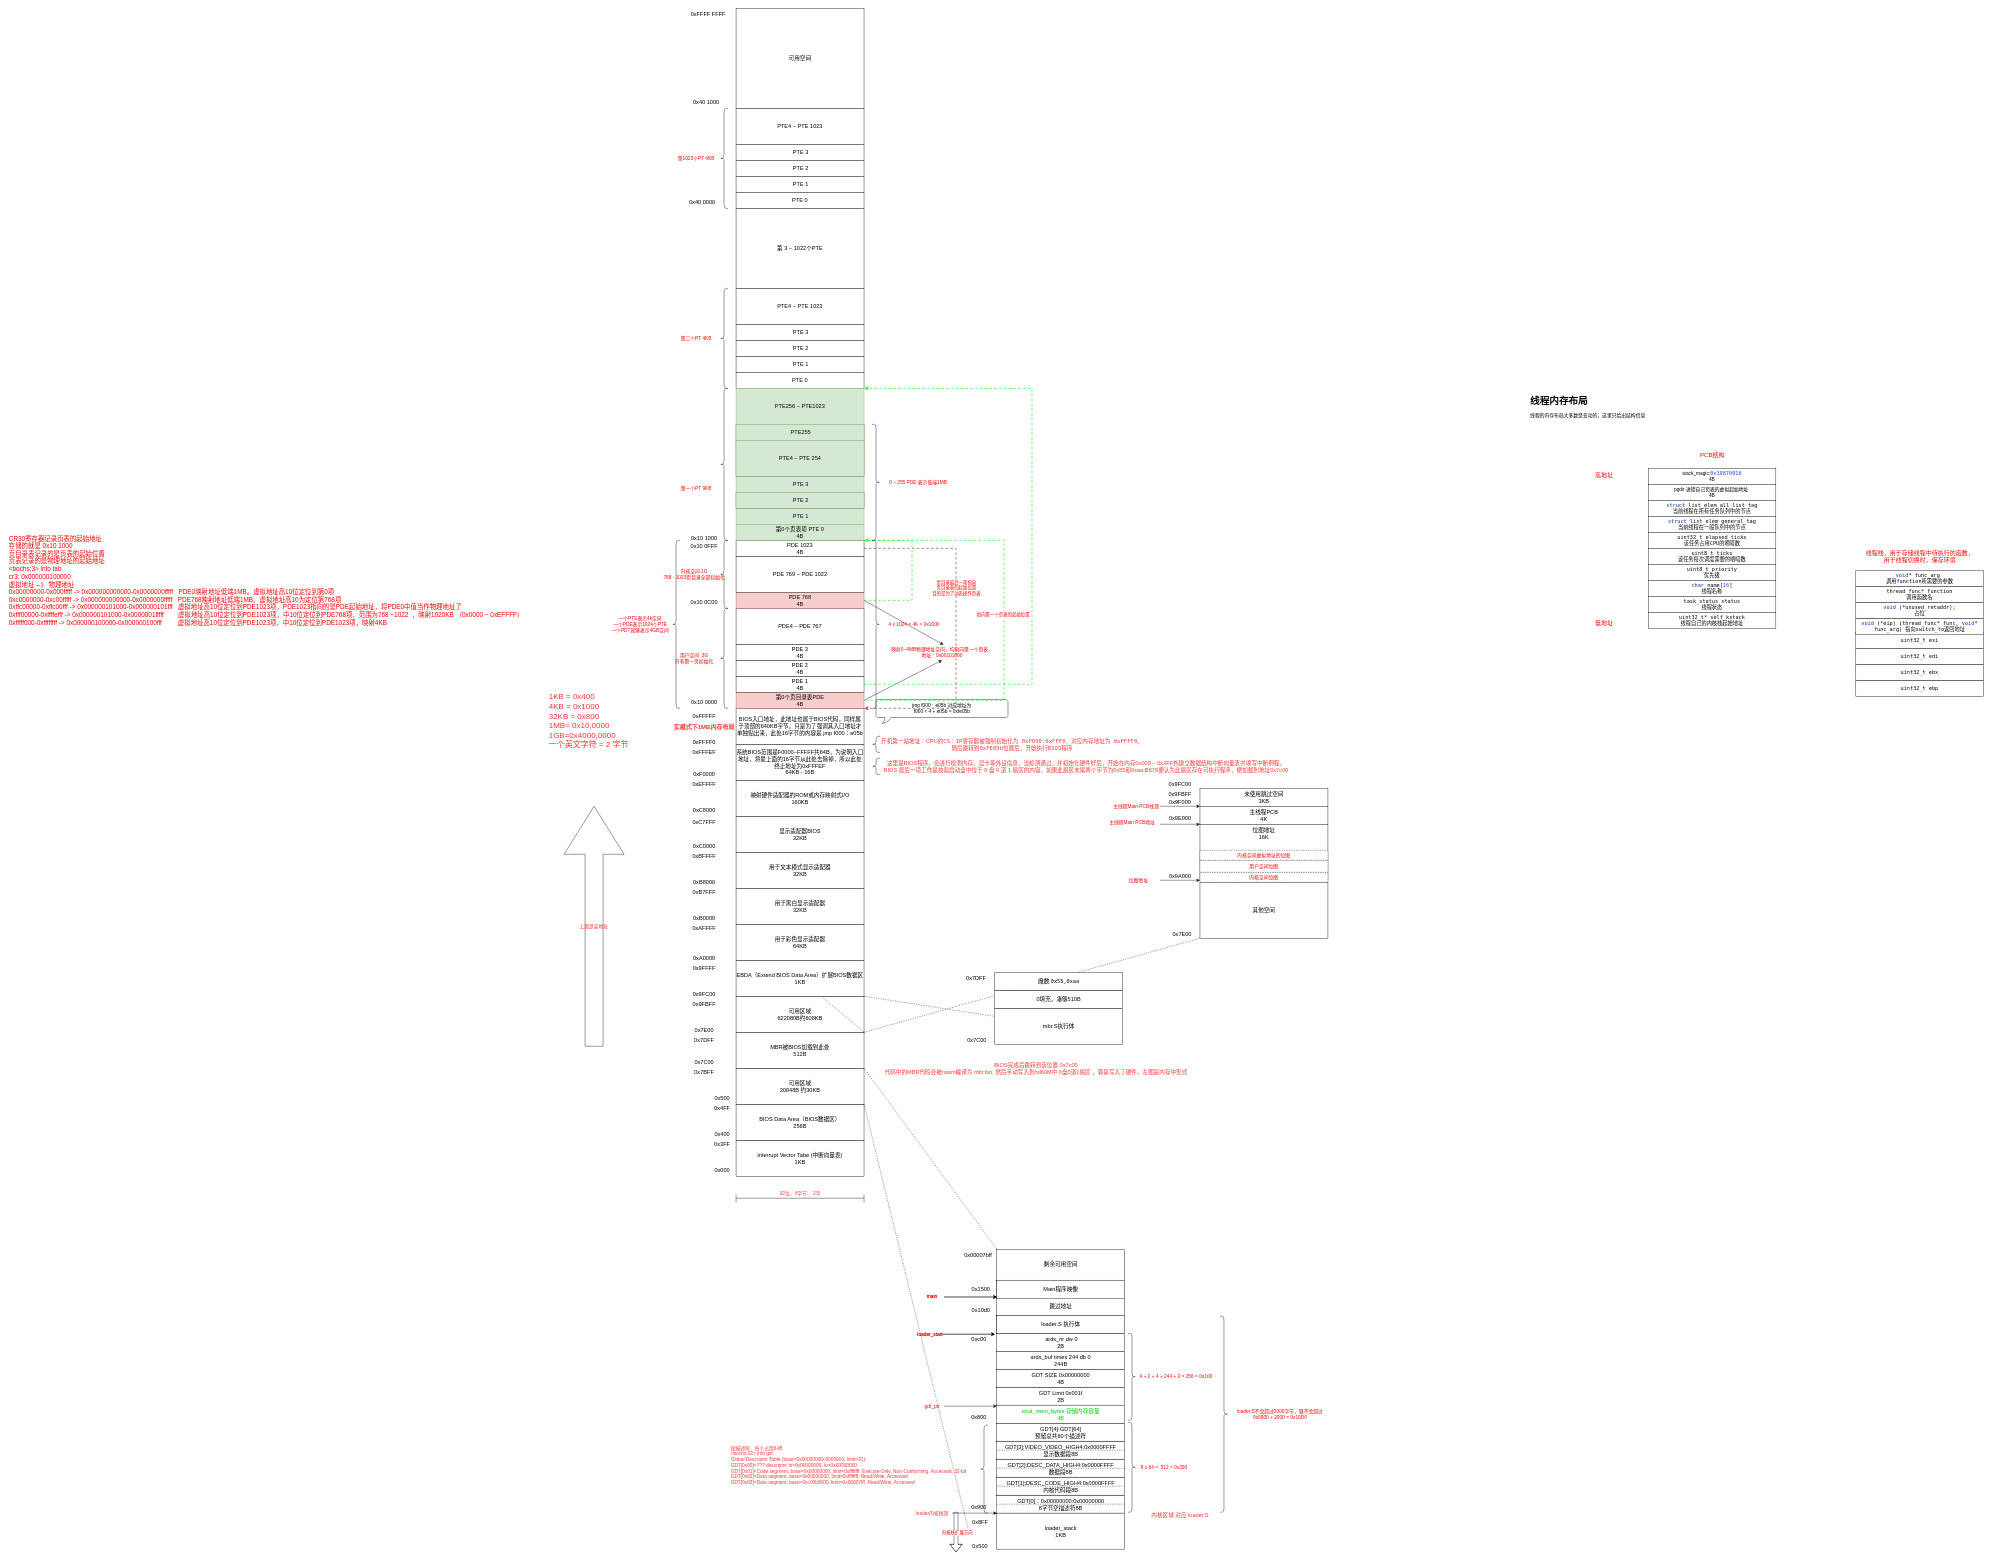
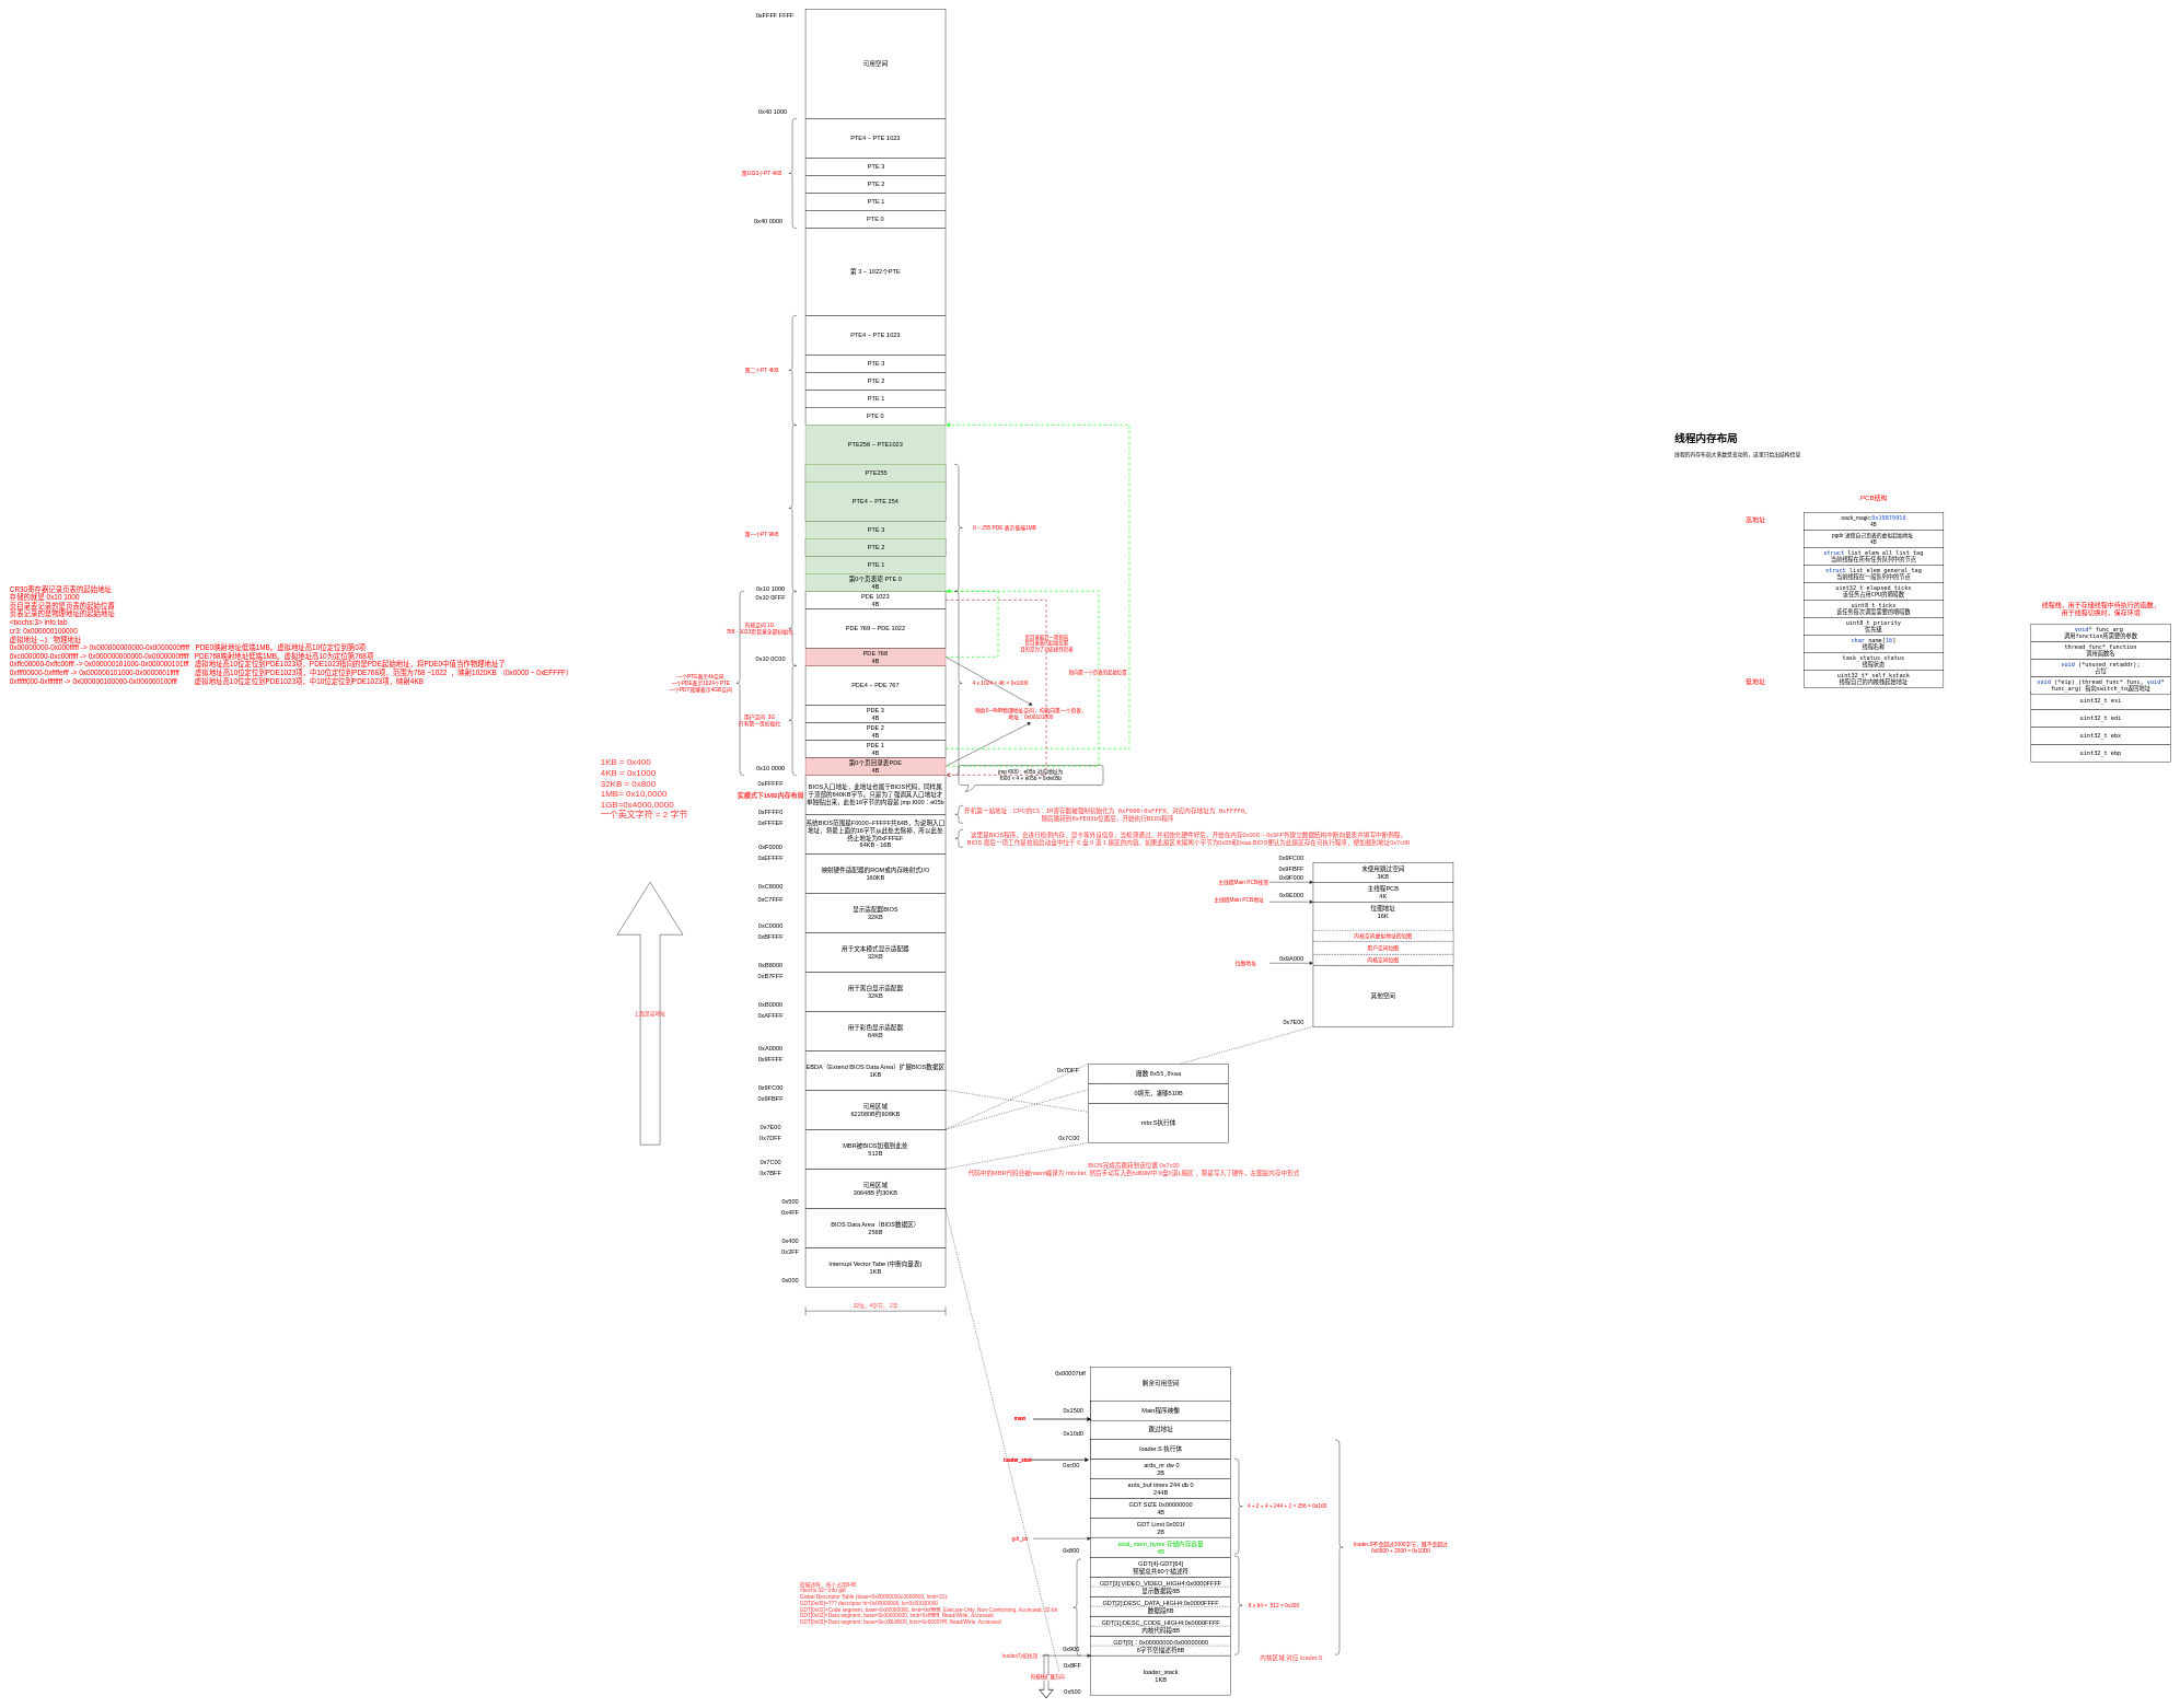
- <mxCell id="90" value="" style="edgeStyle=none;rounded=0;orthogonalLoop=1;jettySize=auto;html=1;exitX=1;exitY=1;exitDx=0;exitDy=0;dashed=1;fontColor=#FF0000;endArrow=none;endFill=0;" parent="1" source="12" target="14" edge="1"><mxGeometry relative="1" as="geometry"><mxPoint x="2160" y="2580" as="sourcePoint" /><mxPoint x="2487" y="2430" as="targetPoint" /></mxGeometry></mxCell>
+ <mxCell id="90" value="" style="edgeStyle=none;rounded=0;orthogonalLoop=1;jettySize=auto;html=1;exitX=1;exitY=1;exitDx=0;exitDy=0;entryX=0;entryY=0;entryDx=0;entryDy=0;dashed=1;fontColor=#FF0000;endArrow=none;endFill=0;" parent="1" source="12" target="88" edge="1"><mxGeometry relative="1" as="geometry"><mxPoint x="2160" y="2580" as="sourcePoint" /><mxPoint x="2487" y="2430" as="targetPoint" /></mxGeometry></mxCell>
+ <mxCell id="9" style="edgeStyle=none;rounded=0;orthogonalLoop=1;jettySize=auto;html=1;exitX=1;exitY=1;exitDx=0;exitDy=0;entryX=0;entryY=1;entryDx=0;entryDy=0;dashed=1;fontColor=#FF0000;endArrow=none;endFill=0;" parent="1" source="10" target="85" edge="1"><mxGeometry relative="1" as="geometry" /></mxCell>
- <mxCell id="7" style="edgeStyle=none;rounded=0;orthogonalLoop=1;jettySize=auto;html=1;exitX=1;exitY=0;exitDx=0;exitDy=0;entryX=0;entryY=0;entryDx=0;entryDy=0;dashed=1;fontColor=#FF0000;endArrow=none;endFill=0;" parent="1" source="8" target="101" edge="1"><mxGeometry relative="1" as="geometry" /></mxCell>
+ <mxCell id="7" style="edgeStyle=none;rounded=0;orthogonalLoop=1;jettySize=auto;html=1;exitX=1;exitY=0;exitDx=0;exitDy=0;dashed=1;fontColor=#FF0000;endArrow=none;endFill=0;" parent="1" source="8" target="4" edge="1"><mxGeometry relative="1" as="geometry" /></mxCell>
